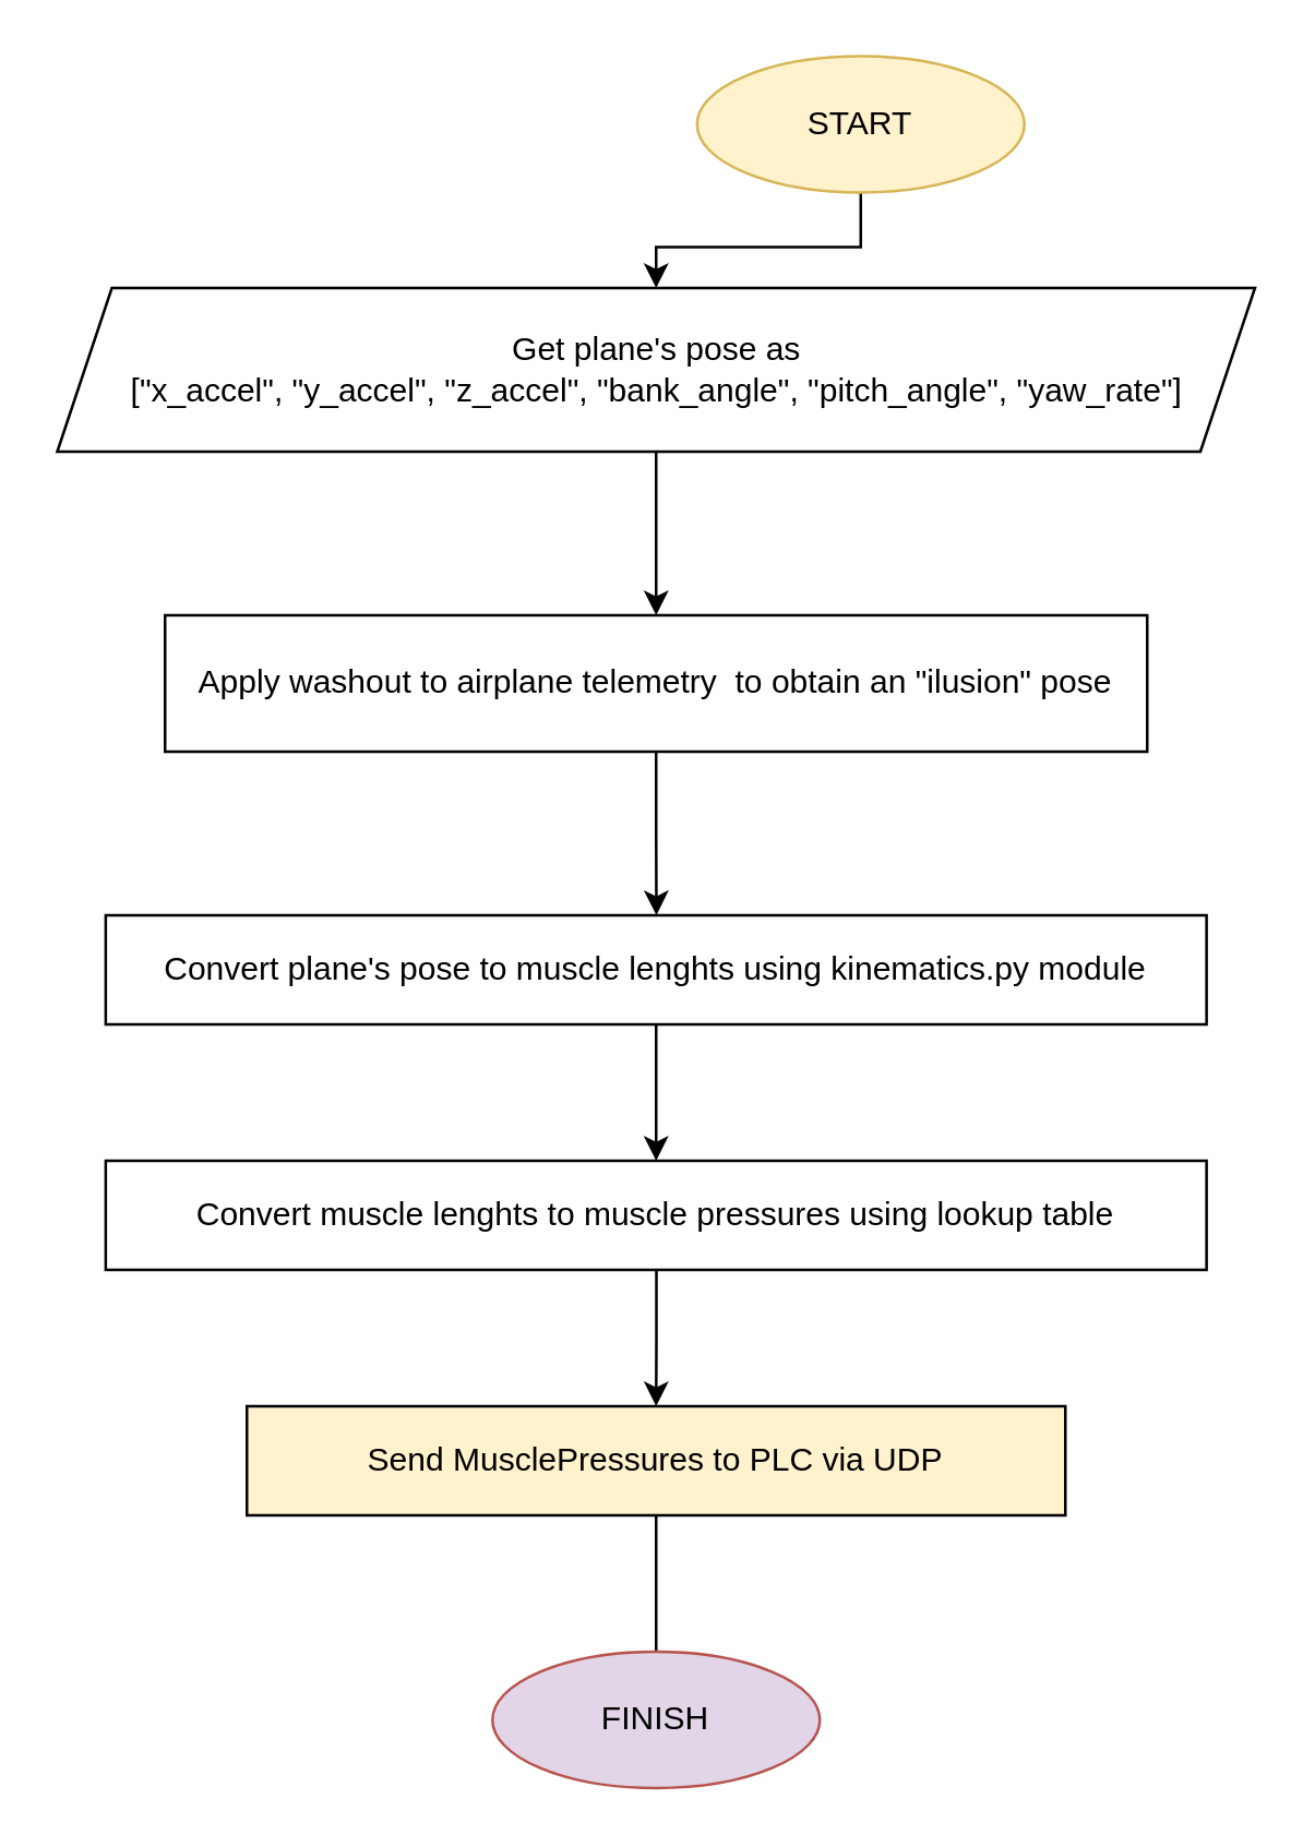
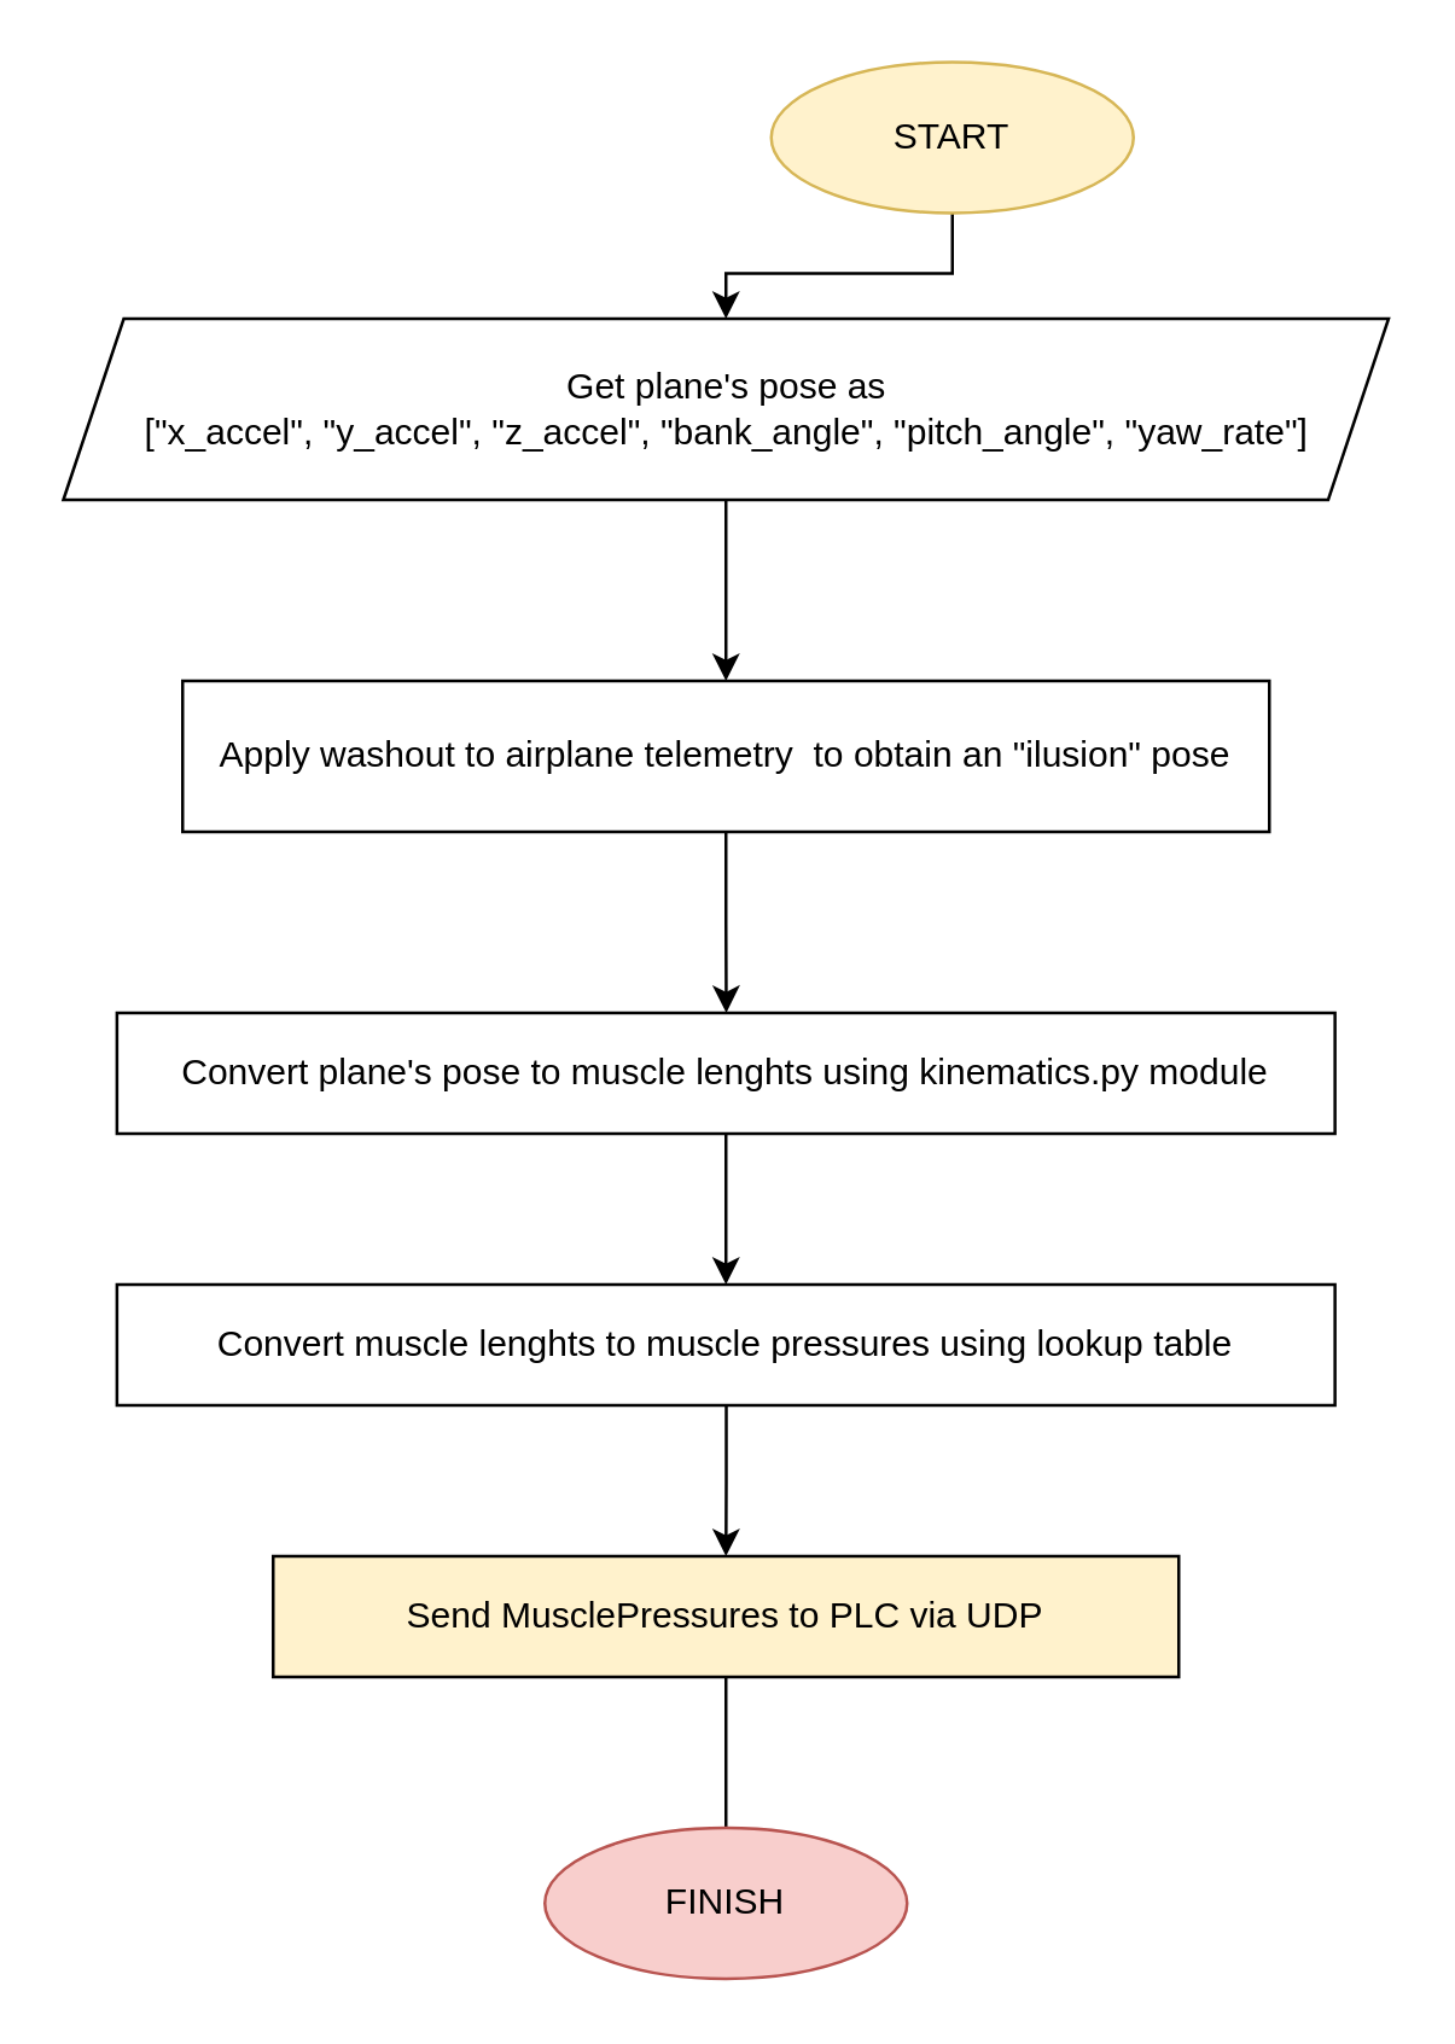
- <mxCell id="14" value="FINISH" style="ellipse;whiteSpace=wrap;html=1;fillColor=#e1d5e7;strokeColor=#b85450;" vertex="1" parent="1"><mxGeometry x="180" y="605" width="120" height="50" as="geometry" /></mxCell>
+ <mxCell id="14" value="FINISH" style="ellipse;whiteSpace=wrap;html=1;fillColor=#f8cecc;strokeColor=#b85450;" vertex="1" parent="1"><mxGeometry x="180" y="605" width="120" height="50" as="geometry" /></mxCell>
